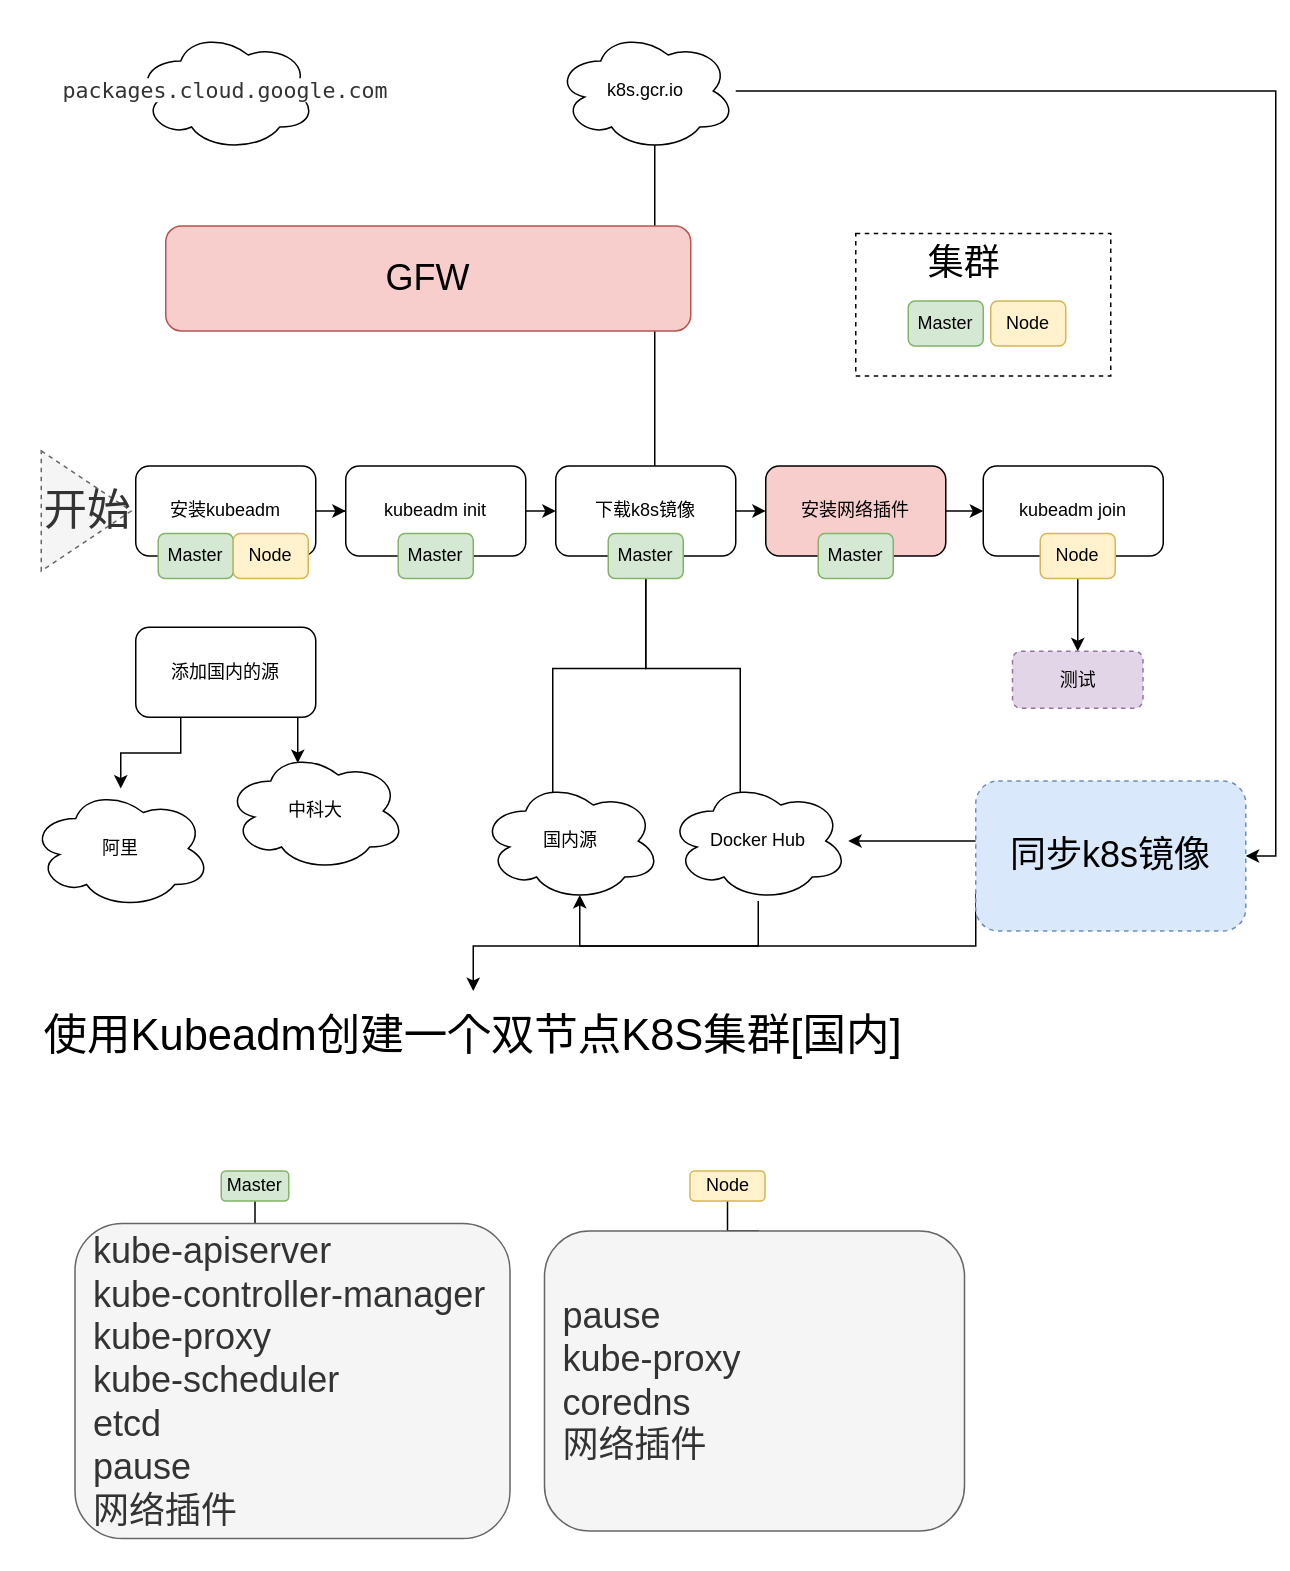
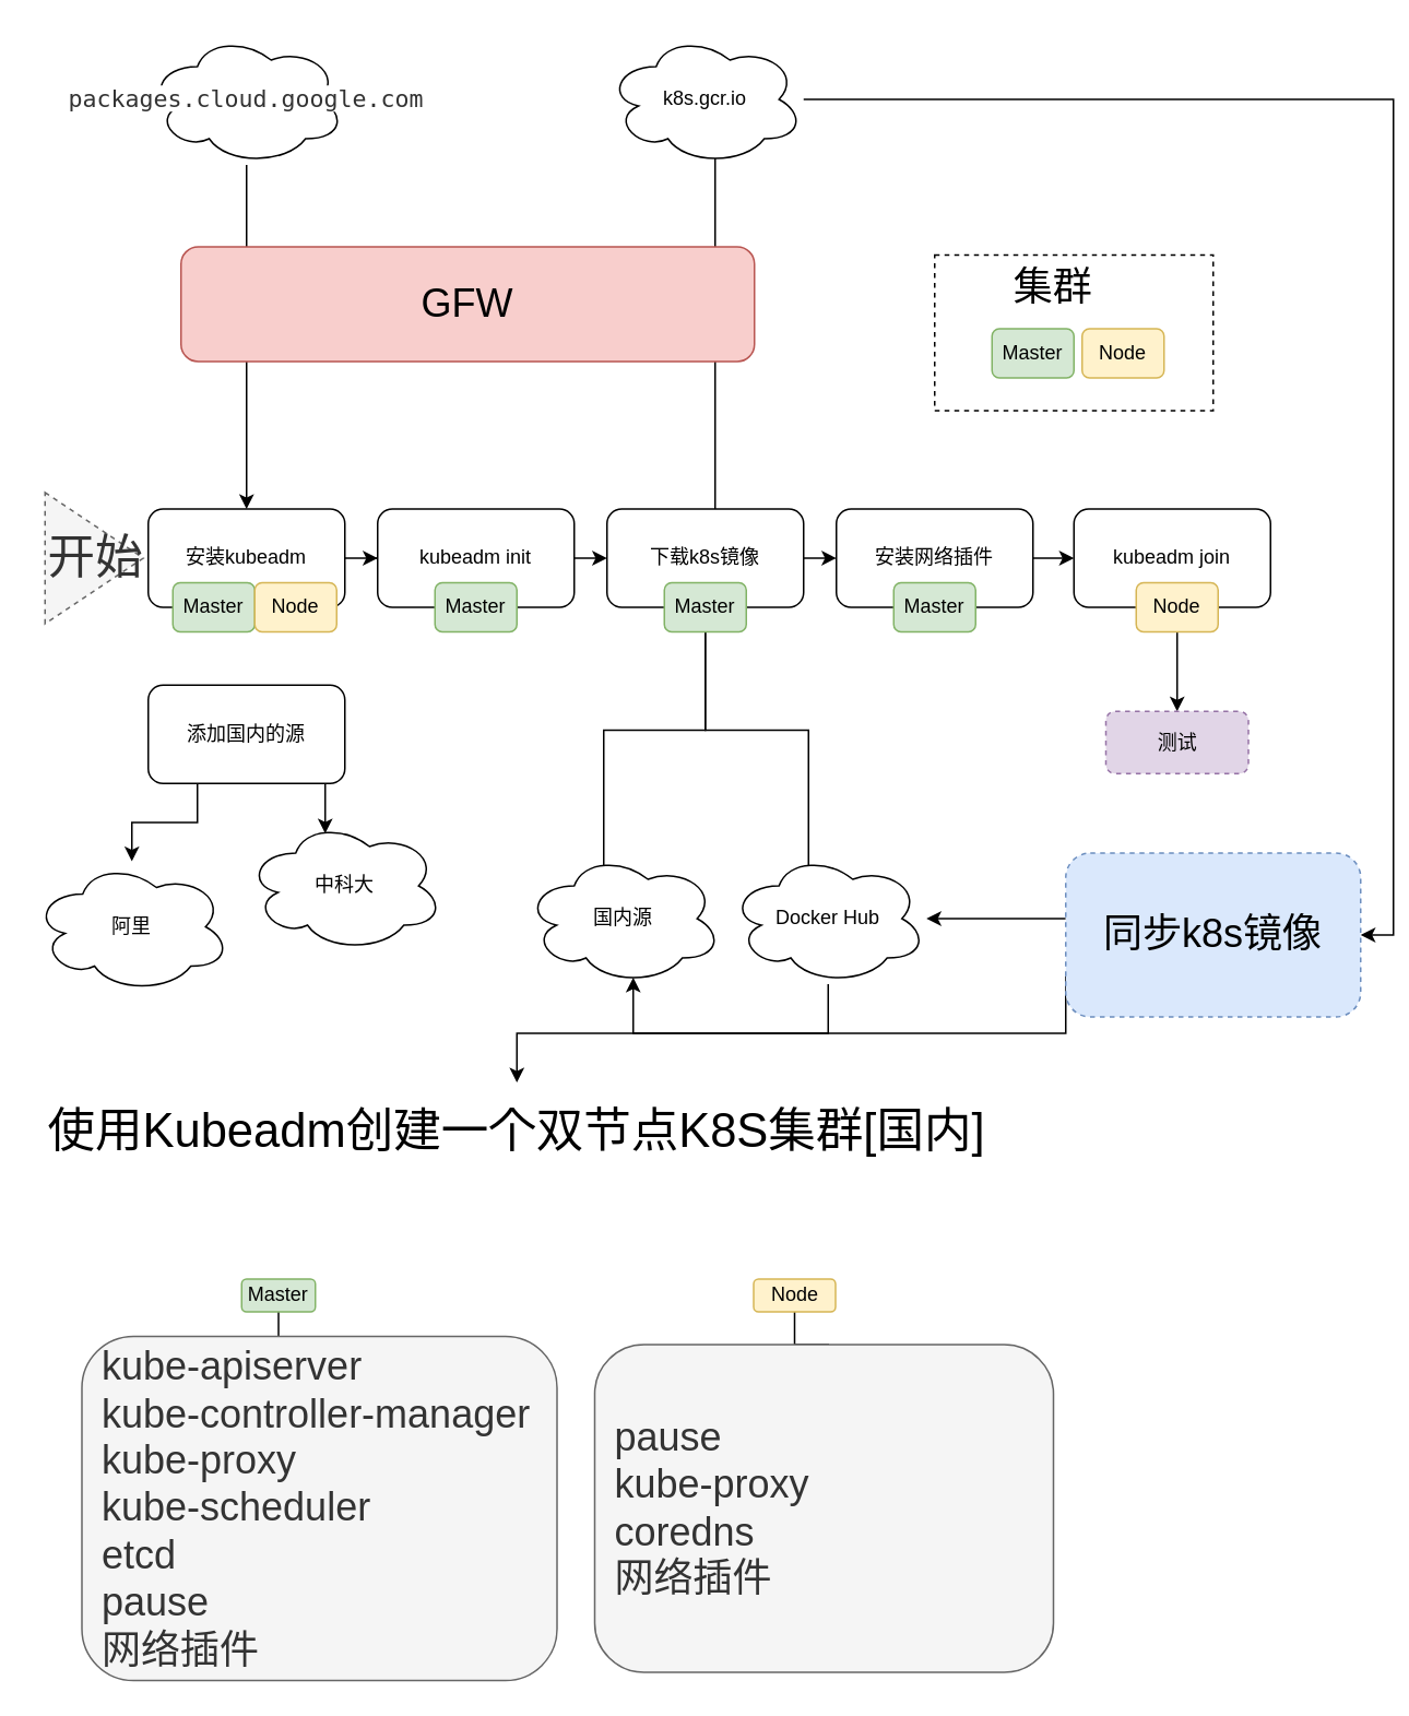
+ <mxCell id="24" style="edgeStyle=orthogonalEdgeStyle;rounded=0;orthogonalLoop=1;jettySize=auto;html=1;fontSize=24;" edge="1" parent="1" source="25" target="4"><mxGeometry relative="1" as="geometry" /></mxCell>
- <mxCell id="23" value="安装网络插件" style="rounded=1;whiteSpace=wrap;html=1;shadow=0;fillColor=#f8cecc;" vertex="1" parent="1"><mxGeometry x="510" y="310" width="120" height="60" as="geometry" /></mxCell>
+ <mxCell id="23" value="安装网络插件" style="rounded=1;whiteSpace=wrap;html=1;shadow=0;" vertex="1" parent="1"><mxGeometry x="510" y="310" width="120" height="60" as="geometry" /></mxCell>
